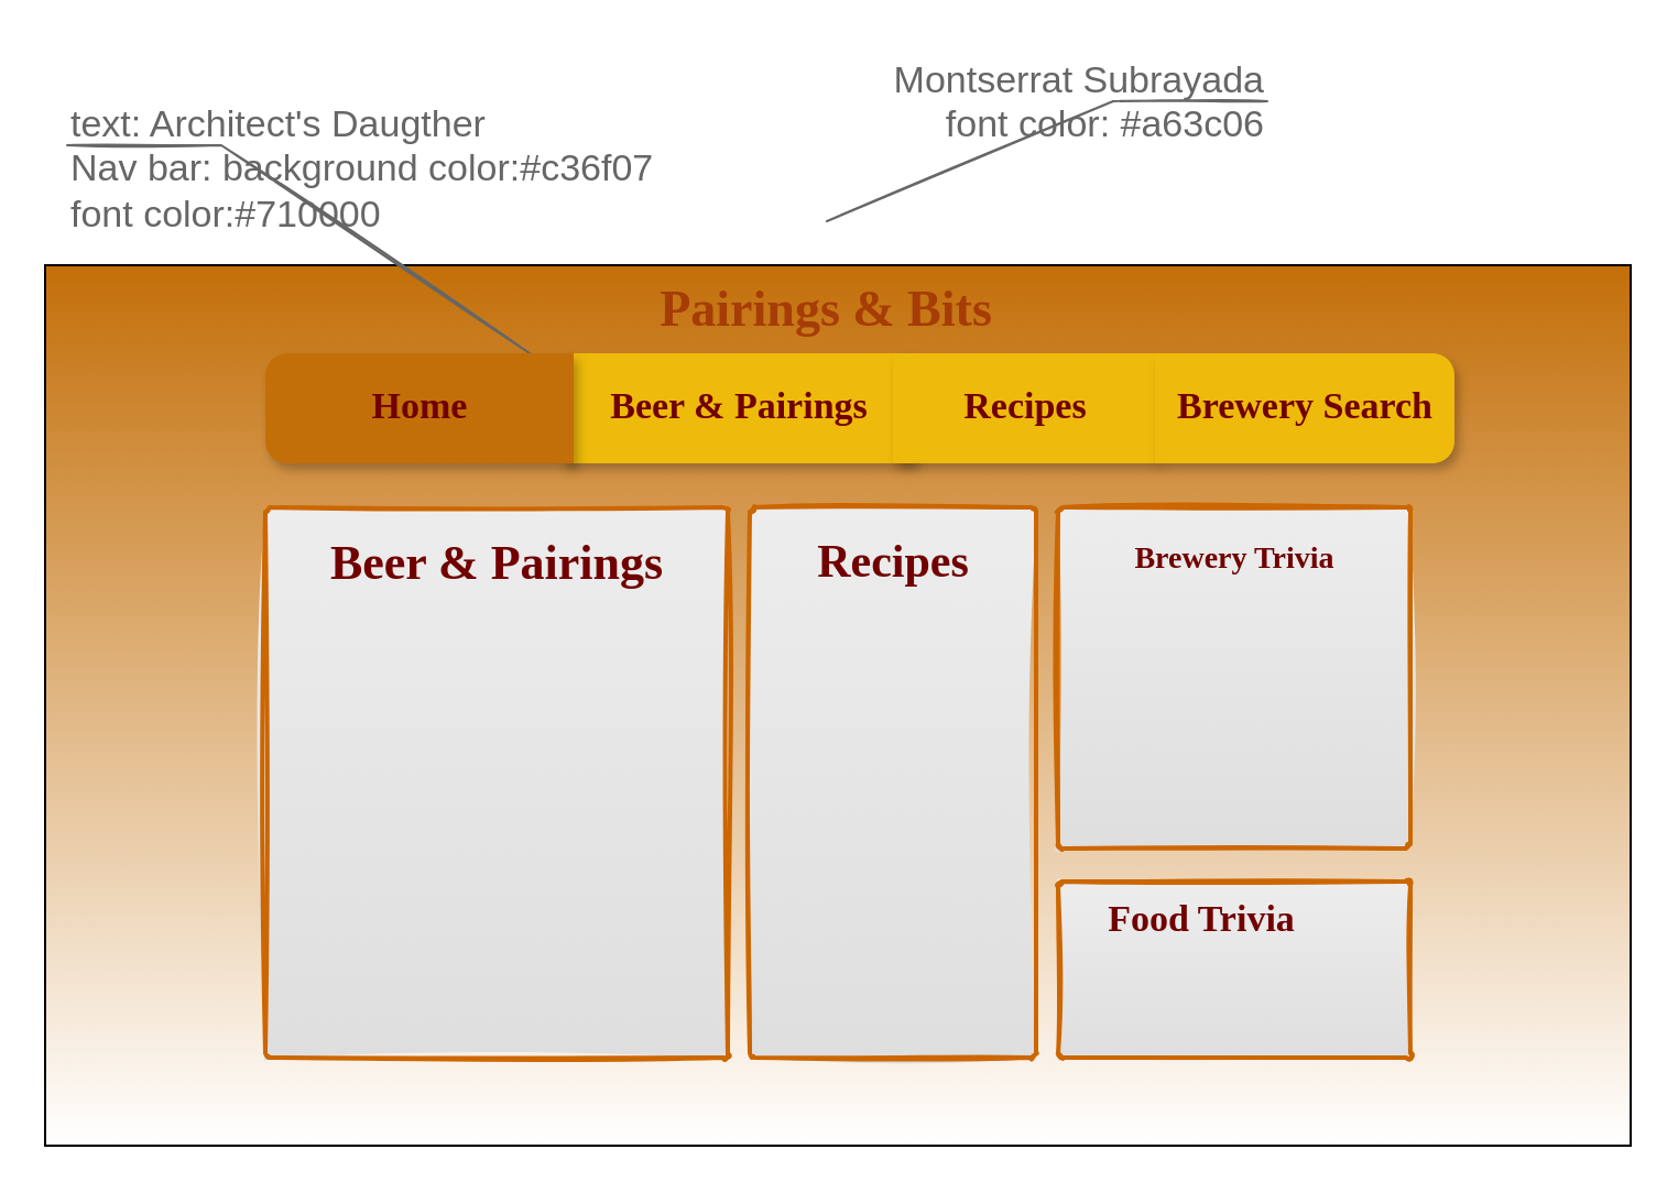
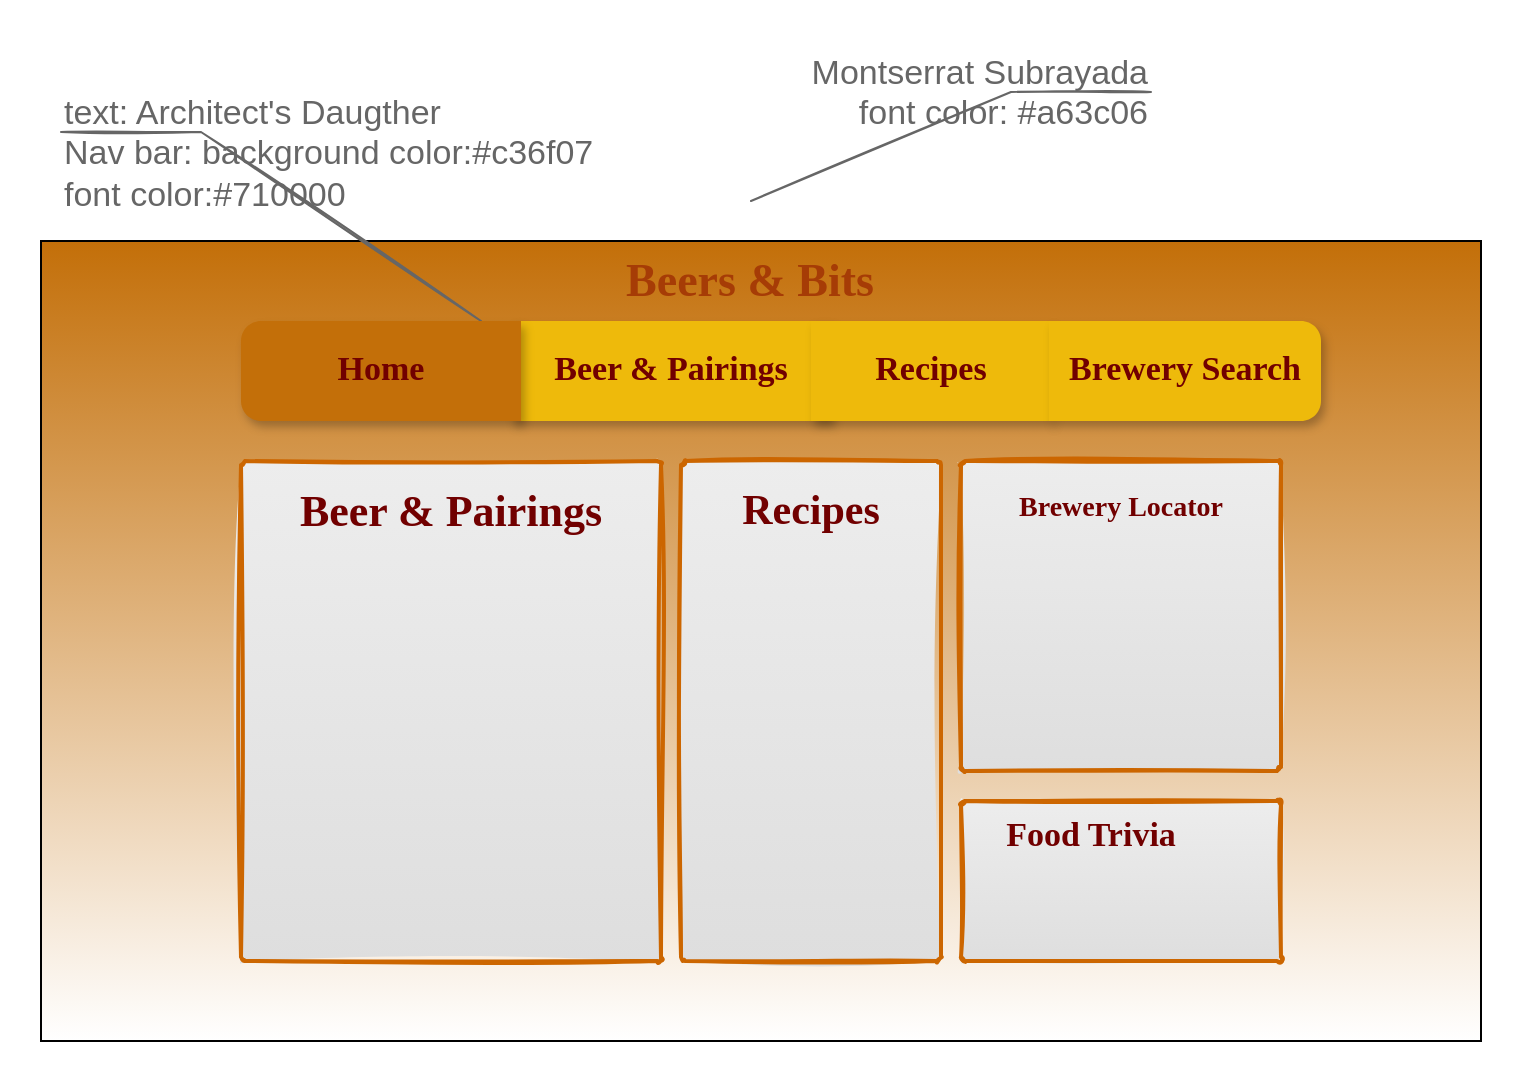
- <mxCell id="3" value="&lt;font&gt;Pairings &amp;amp; Bits&lt;/font&gt;" style="text;html=1;align=center;verticalAlign=middle;whiteSpace=wrap;rounded=0;fontSize=23;fontStyle=1;fontFamily=Montserrat Subrayada;gradientColor=#ffffff;fontColor=#a63c06;fontSource=https%3A%2F%2Ffonts.googleapis.com%2Fcss%3Ffamily%3DMontserrat%2BSubrayada;gradientDirection=north;glass=0;shadow=0;" vertex="1" parent="1"><mxGeometry x="260" y="120" width="230" height="40" as="geometry" /></mxCell>
+ <mxCell id="3" value="&lt;font&gt;Beers &amp;amp; Bits&lt;/font&gt;" style="text;html=1;align=center;verticalAlign=middle;whiteSpace=wrap;rounded=0;fontSize=23;fontStyle=1;fontFamily=Montserrat Subrayada;gradientColor=#ffffff;fontColor=#a63c06;fontSource=https%3A%2F%2Ffonts.googleapis.com%2Fcss%3Ffamily%3DMontserrat%2BSubrayada;gradientDirection=north;glass=0;shadow=0;" vertex="1" parent="1"><mxGeometry x="260" y="120" width="230" height="40" as="geometry" /></mxCell>
- <mxCell id="15" value="&lt;font face=&quot;Montserrat Subrayada&quot; data-font-src=&quot;https://fonts.googleapis.com/css?family=Montserrat+Subrayada&quot; style=&quot;font-size: 14px&quot;&gt;Brewery Trivia&lt;/font&gt;" style="text;strokeColor=none;fillColor=none;html=1;fontSize=24;fontStyle=1;verticalAlign=middle;align=center;rounded=0;shadow=0;sketch=1;fontColor=#710000;" vertex="1" parent="1"><mxGeometry x="510" y="230" width="100" height="40" as="geometry" /></mxCell>
+ <mxCell id="15" value="&lt;font face=&quot;Montserrat Subrayada&quot; data-font-src=&quot;https://fonts.googleapis.com/css?family=Montserrat+Subrayada&quot; style=&quot;font-size: 14px&quot;&gt;Brewery Locator&lt;/font&gt;" style="text;strokeColor=none;fillColor=none;html=1;fontSize=24;fontStyle=1;verticalAlign=middle;align=center;rounded=0;shadow=0;sketch=1;fontColor=#710000;" vertex="1" parent="1"><mxGeometry x="510" y="230" width="100" height="40" as="geometry" /></mxCell>
